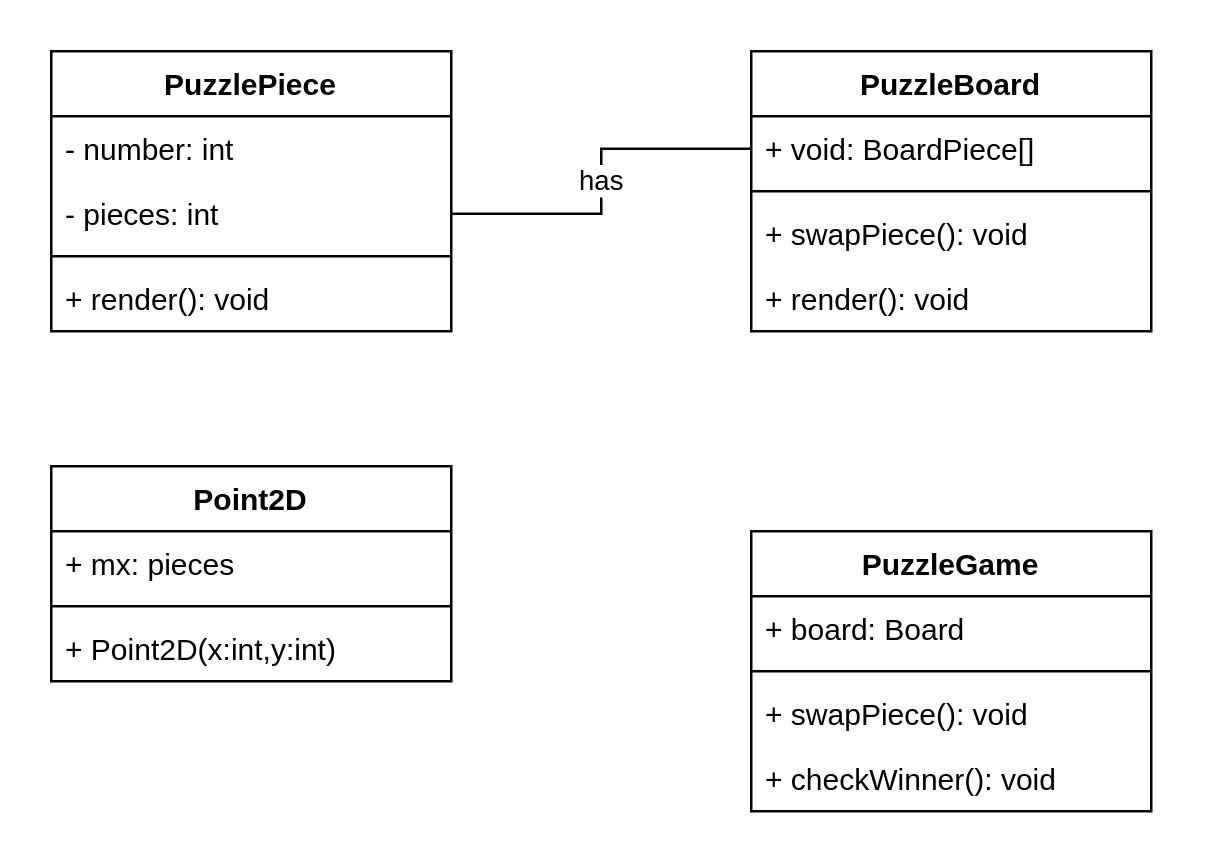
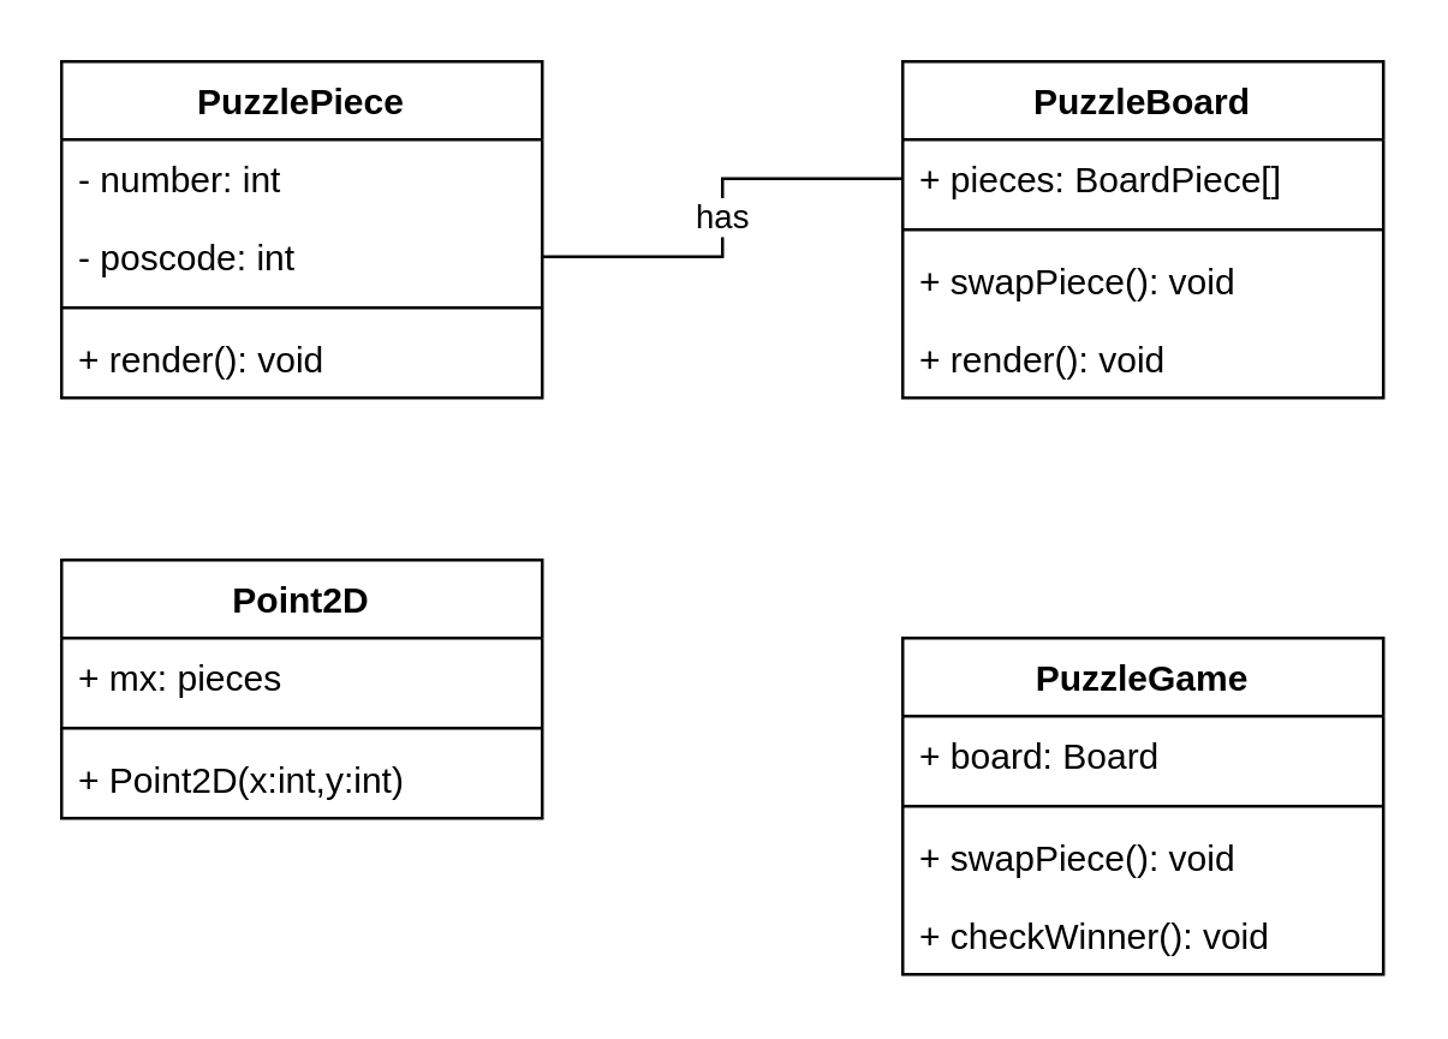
- <mxCell id="8" value="+ void: BoardPiece[]" style="text;strokeColor=none;fillColor=none;align=left;verticalAlign=top;spacingLeft=4;spacingRight=4;overflow=hidden;rotatable=0;points=[[0,0.5],[1,0.5]];portConstraint=eastwest;" parent="7" vertex="1"><mxGeometry y="26" width="160" height="26" as="geometry" /></mxCell>
+ <mxCell id="8" value="+ pieces: BoardPiece[]" style="text;strokeColor=none;fillColor=none;align=left;verticalAlign=top;spacingLeft=4;spacingRight=4;overflow=hidden;rotatable=0;points=[[0,0.5],[1,0.5]];portConstraint=eastwest;" parent="7" vertex="1"><mxGeometry y="26" width="160" height="26" as="geometry" /></mxCell>
- <mxCell id="14" value="- pieces: int" style="text;strokeColor=none;fillColor=none;align=left;verticalAlign=top;spacingLeft=4;spacingRight=4;overflow=hidden;rotatable=0;points=[[0,0.5],[1,0.5]];portConstraint=eastwest;" parent="12" vertex="1"><mxGeometry y="52" width="160" height="26" as="geometry" /></mxCell>
+ <mxCell id="14" value="- poscode: int" style="text;strokeColor=none;fillColor=none;align=left;verticalAlign=top;spacingLeft=4;spacingRight=4;overflow=hidden;rotatable=0;points=[[0,0.5],[1,0.5]];portConstraint=eastwest;" parent="12" vertex="1"><mxGeometry y="52" width="160" height="26" as="geometry" /></mxCell>
